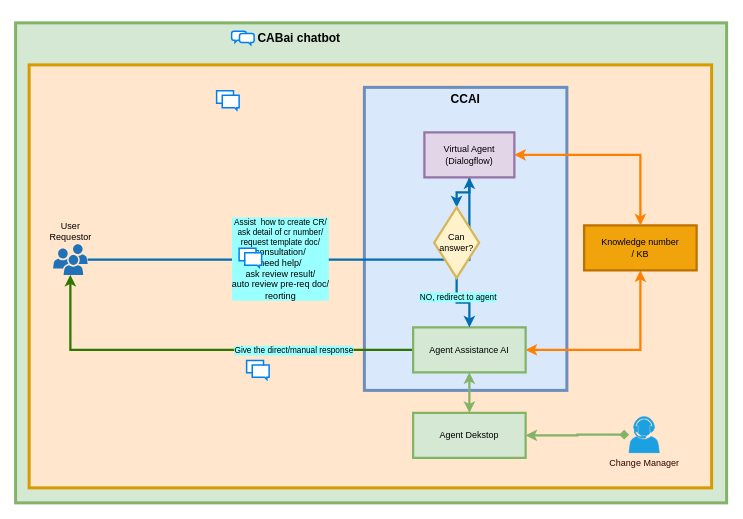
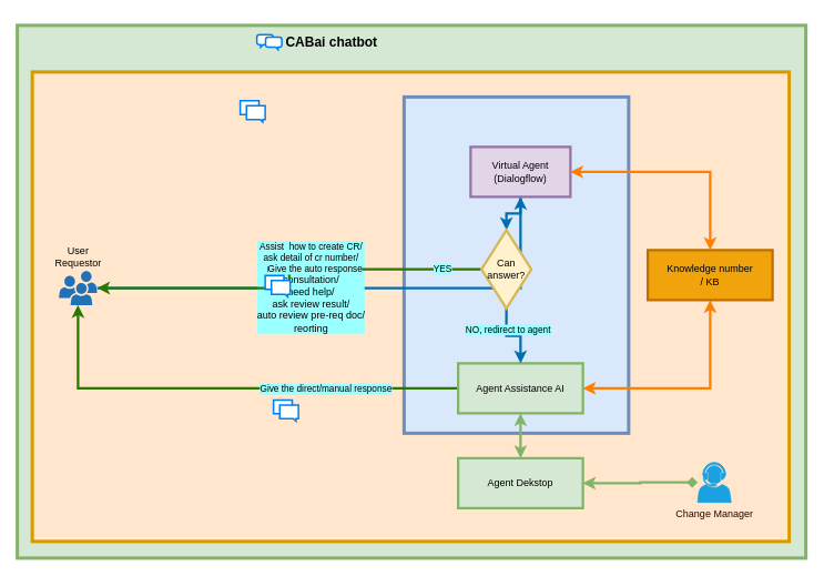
- <mxCell id="14" value="CCAI" style="text;html=1;strokeColor=none;fillColor=none;align=center;verticalAlign=middle;whiteSpace=wrap;rounded=0;strokeWidth=1;fontStyle=1;fontSize=16;" parent="1" vertex="1"><mxGeometry x="590" y="116" width="60" height="30" as="geometry" /></mxCell>
+ <mxCell id="15" style="edgeStyle=orthogonalEdgeStyle;rounded=0;orthogonalLoop=1;jettySize=auto;html=1;fillColor=#60a917;strokeColor=#2D7600;strokeWidth=3;" edge="1" parent="1" source="20" target="22"><mxGeometry relative="1" as="geometry"><mxPoint x="80" y="236" as="targetPoint" /></mxGeometry></mxCell>
+ <mxCell id="16" value="Give the auto response" style="edgeLabel;html=1;align=center;verticalAlign=middle;resizable=0;points=[];labelBackgroundColor=#99FFFF;" vertex="1" connectable="0" parent="15"><mxGeometry x="-0.169" y="-1" relative="1" as="geometry"><mxPoint as="offset" /></mxGeometry></mxCell>
+ <mxCell id="17" value="YES" style="edgeLabel;html=1;align=center;verticalAlign=middle;resizable=0;points=[];labelBackgroundColor=#99FFFF;" vertex="1" connectable="0" parent="15"><mxGeometry x="-0.801" y="-1" relative="1" as="geometry"><mxPoint as="offset" /></mxGeometry></mxCell>
